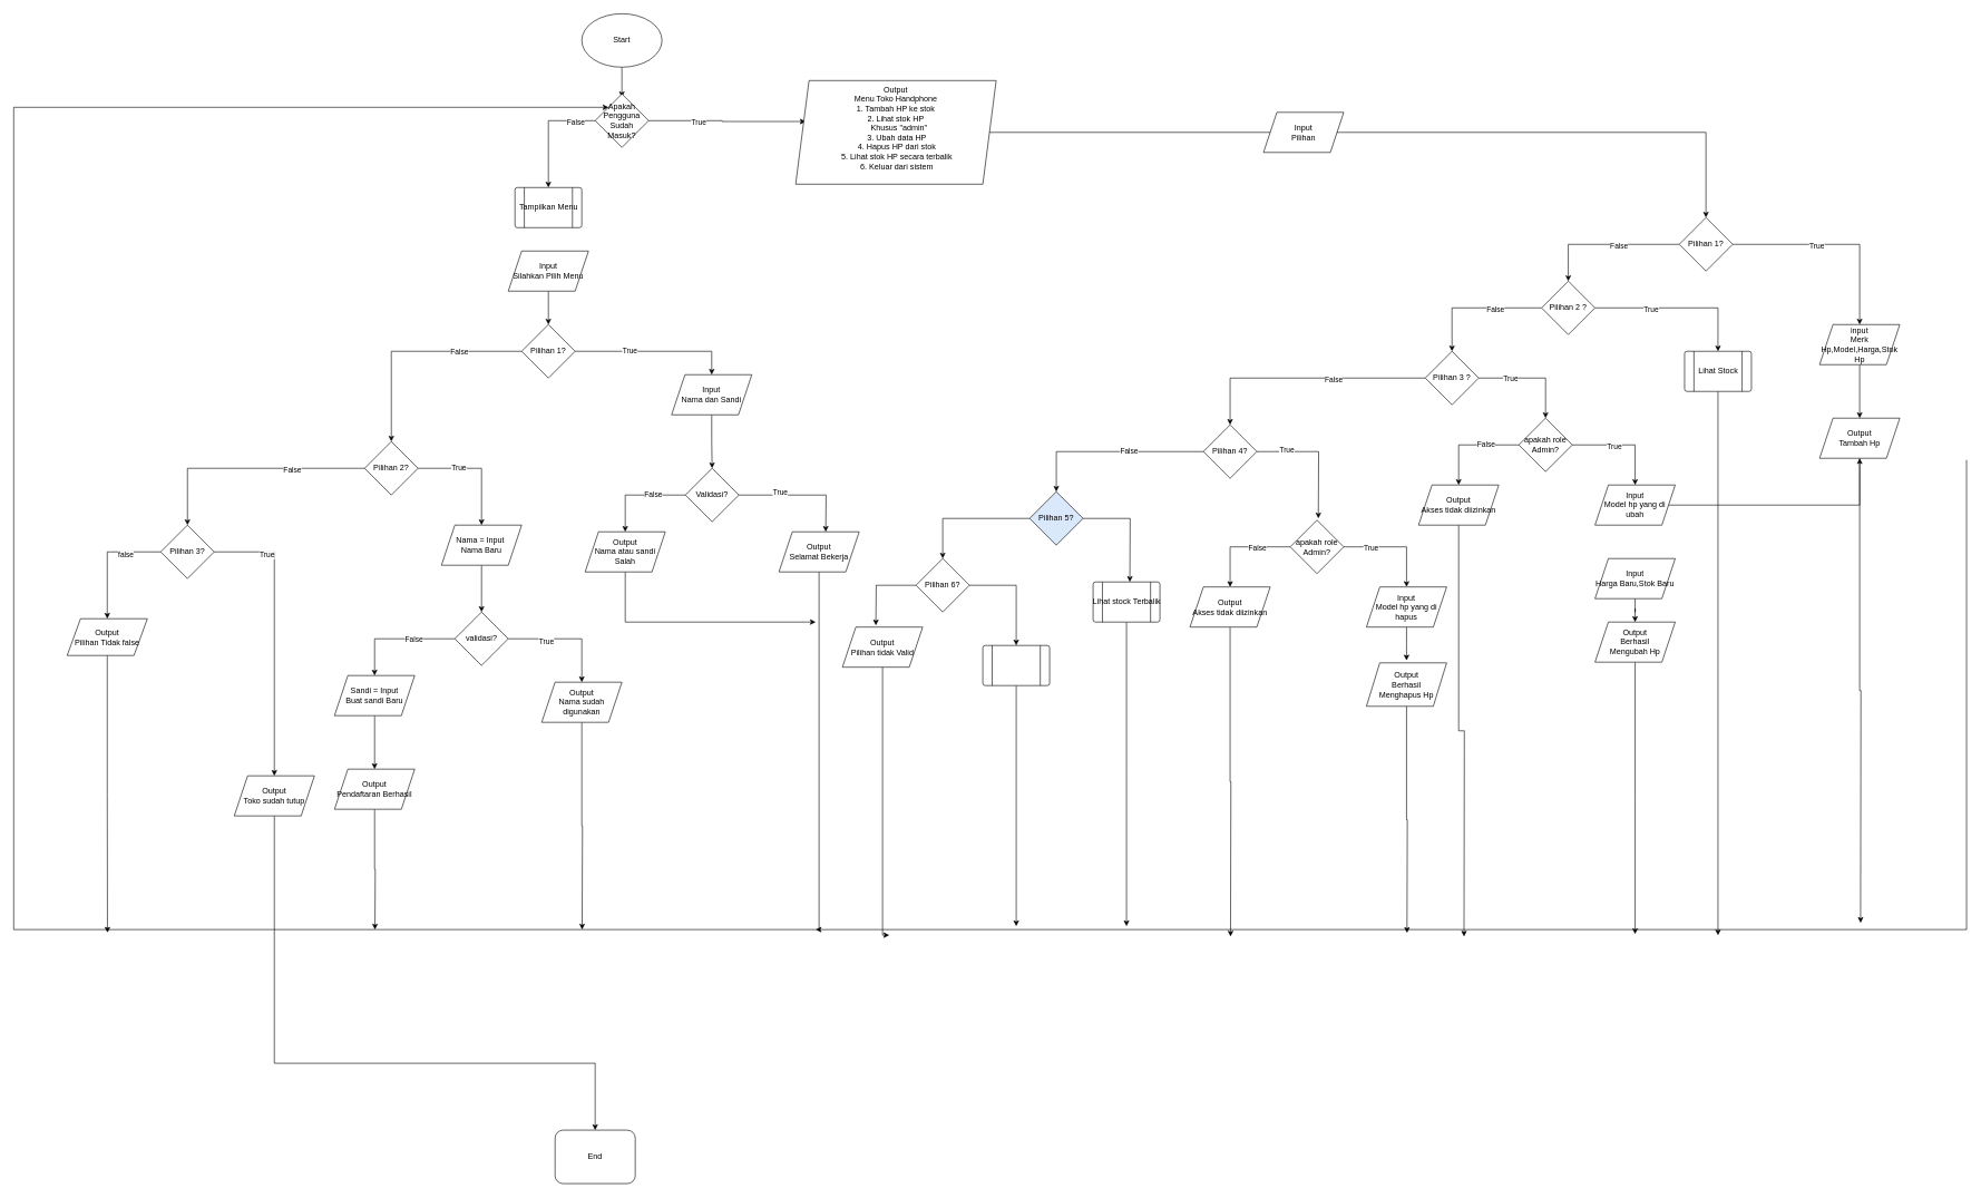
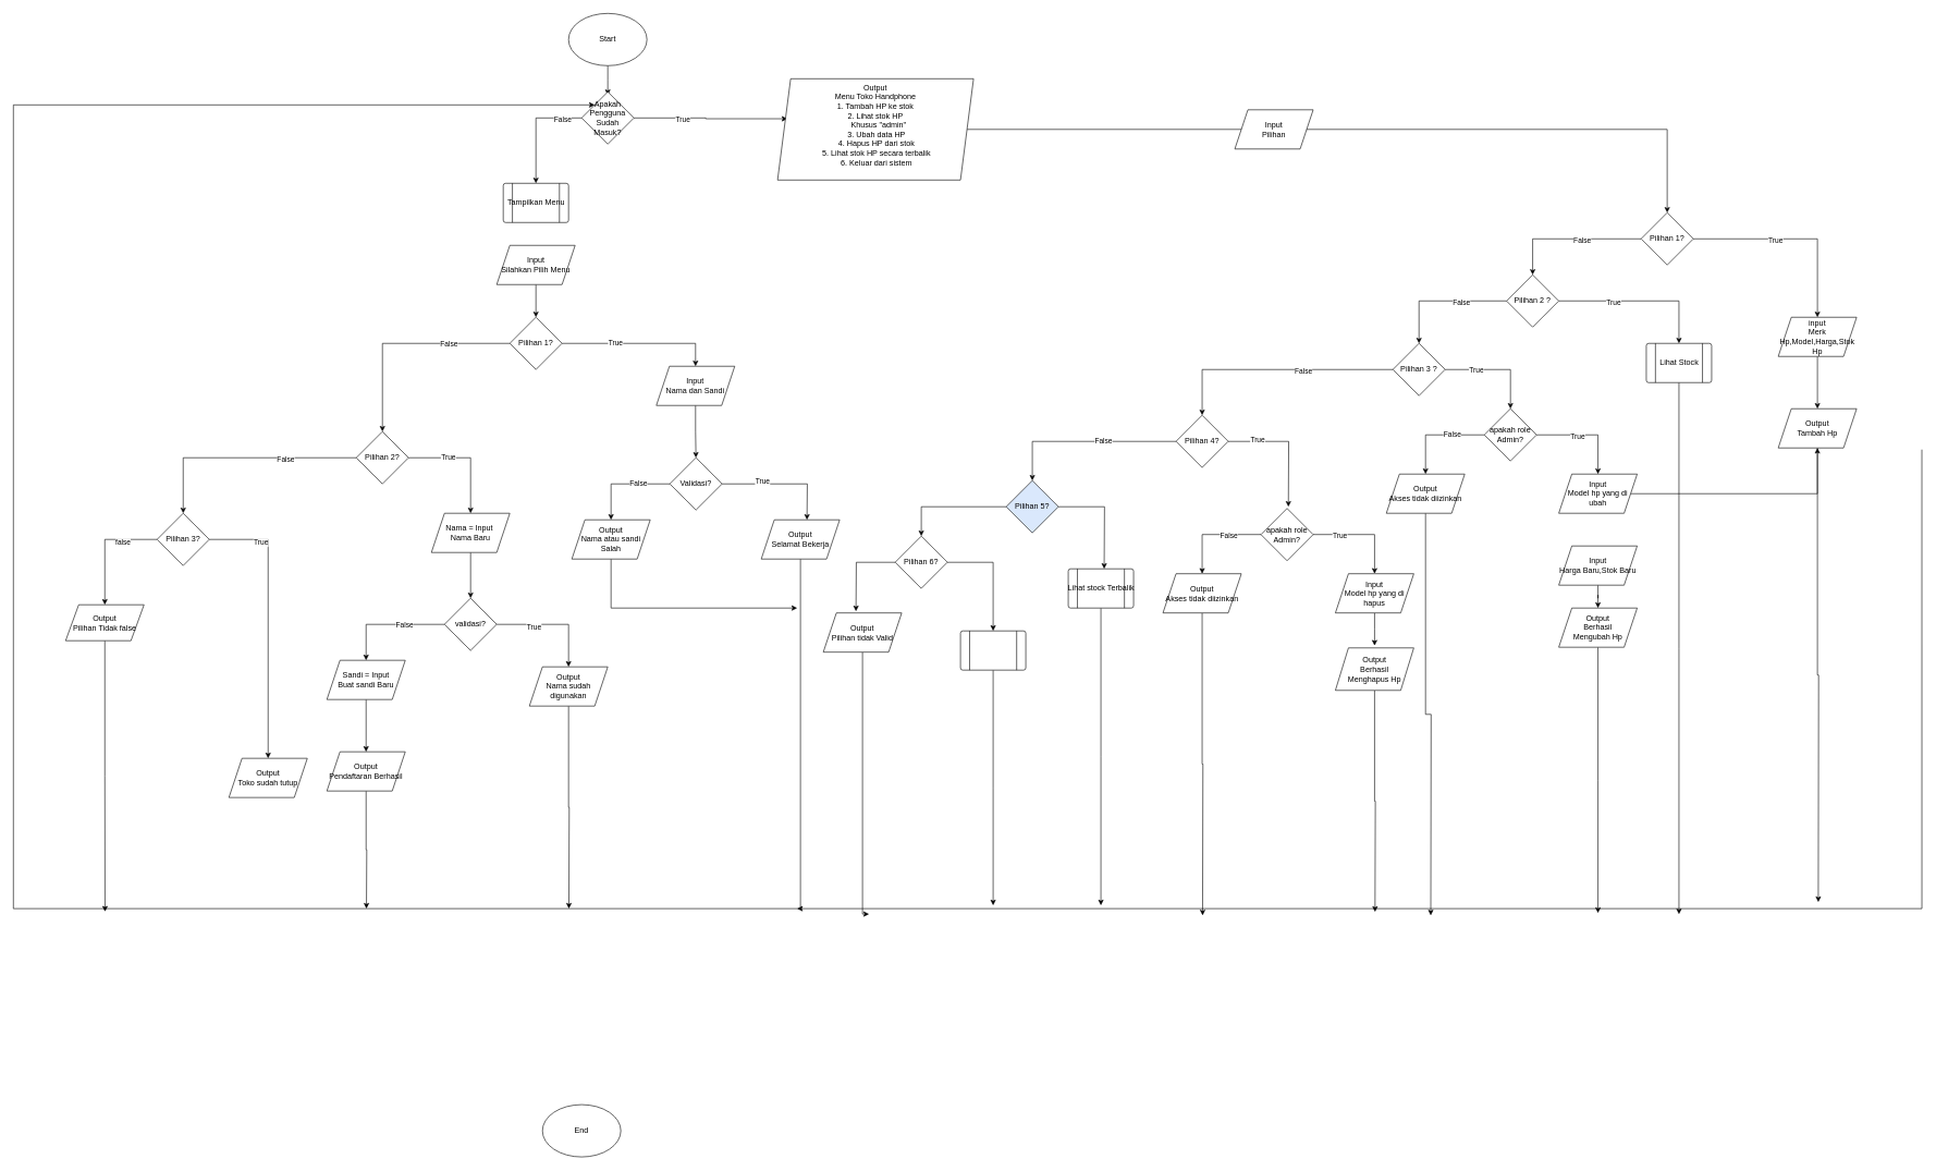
- <mxCell id="119" value="Pilihan 6?" style="rhombus;whiteSpace=wrap;html=1;" vertex="1" parent="1"><mxGeometry x="1370" y="835" width="80" height="80" as="geometry" /></mxCell>
+ <mxCell id="119" value="Pilihan 6?" style="rhombus;whiteSpace=wrap;html=1;" vertex="1" parent="1"><mxGeometry x="1370" y="820" width="80" height="80" as="geometry" /></mxCell>
- <mxCell id="52" style="edgeStyle=orthogonalEdgeStyle;rounded=0;orthogonalLoop=1;jettySize=auto;html=1;exitX=0.5;exitY=1;exitDx=0;exitDy=0;entryX=0.5;entryY=0;entryDx=0;entryDy=0;" edge="1" parent="1" source="53" target="124"><mxGeometry relative="1" as="geometry"><mxPoint x="730" y="1814.545" as="targetPoint" /><Array as="points"><mxPoint x="410" y="1590" /><mxPoint x="890" y="1590" /></Array></mxGeometry></mxCell>
- <mxCell id="124" value="End" style="whiteSpace=wrap;html=1;rounded=1;" vertex="1" parent="1"><mxGeometry x="830" y="1690" width="120" height="80" as="geometry" /></mxCell>
+ <mxCell id="124" value="End" style="ellipse;whiteSpace=wrap;html=1;" vertex="1" parent="1"><mxGeometry x="830" y="1690" width="120" height="80" as="geometry" /></mxCell>
